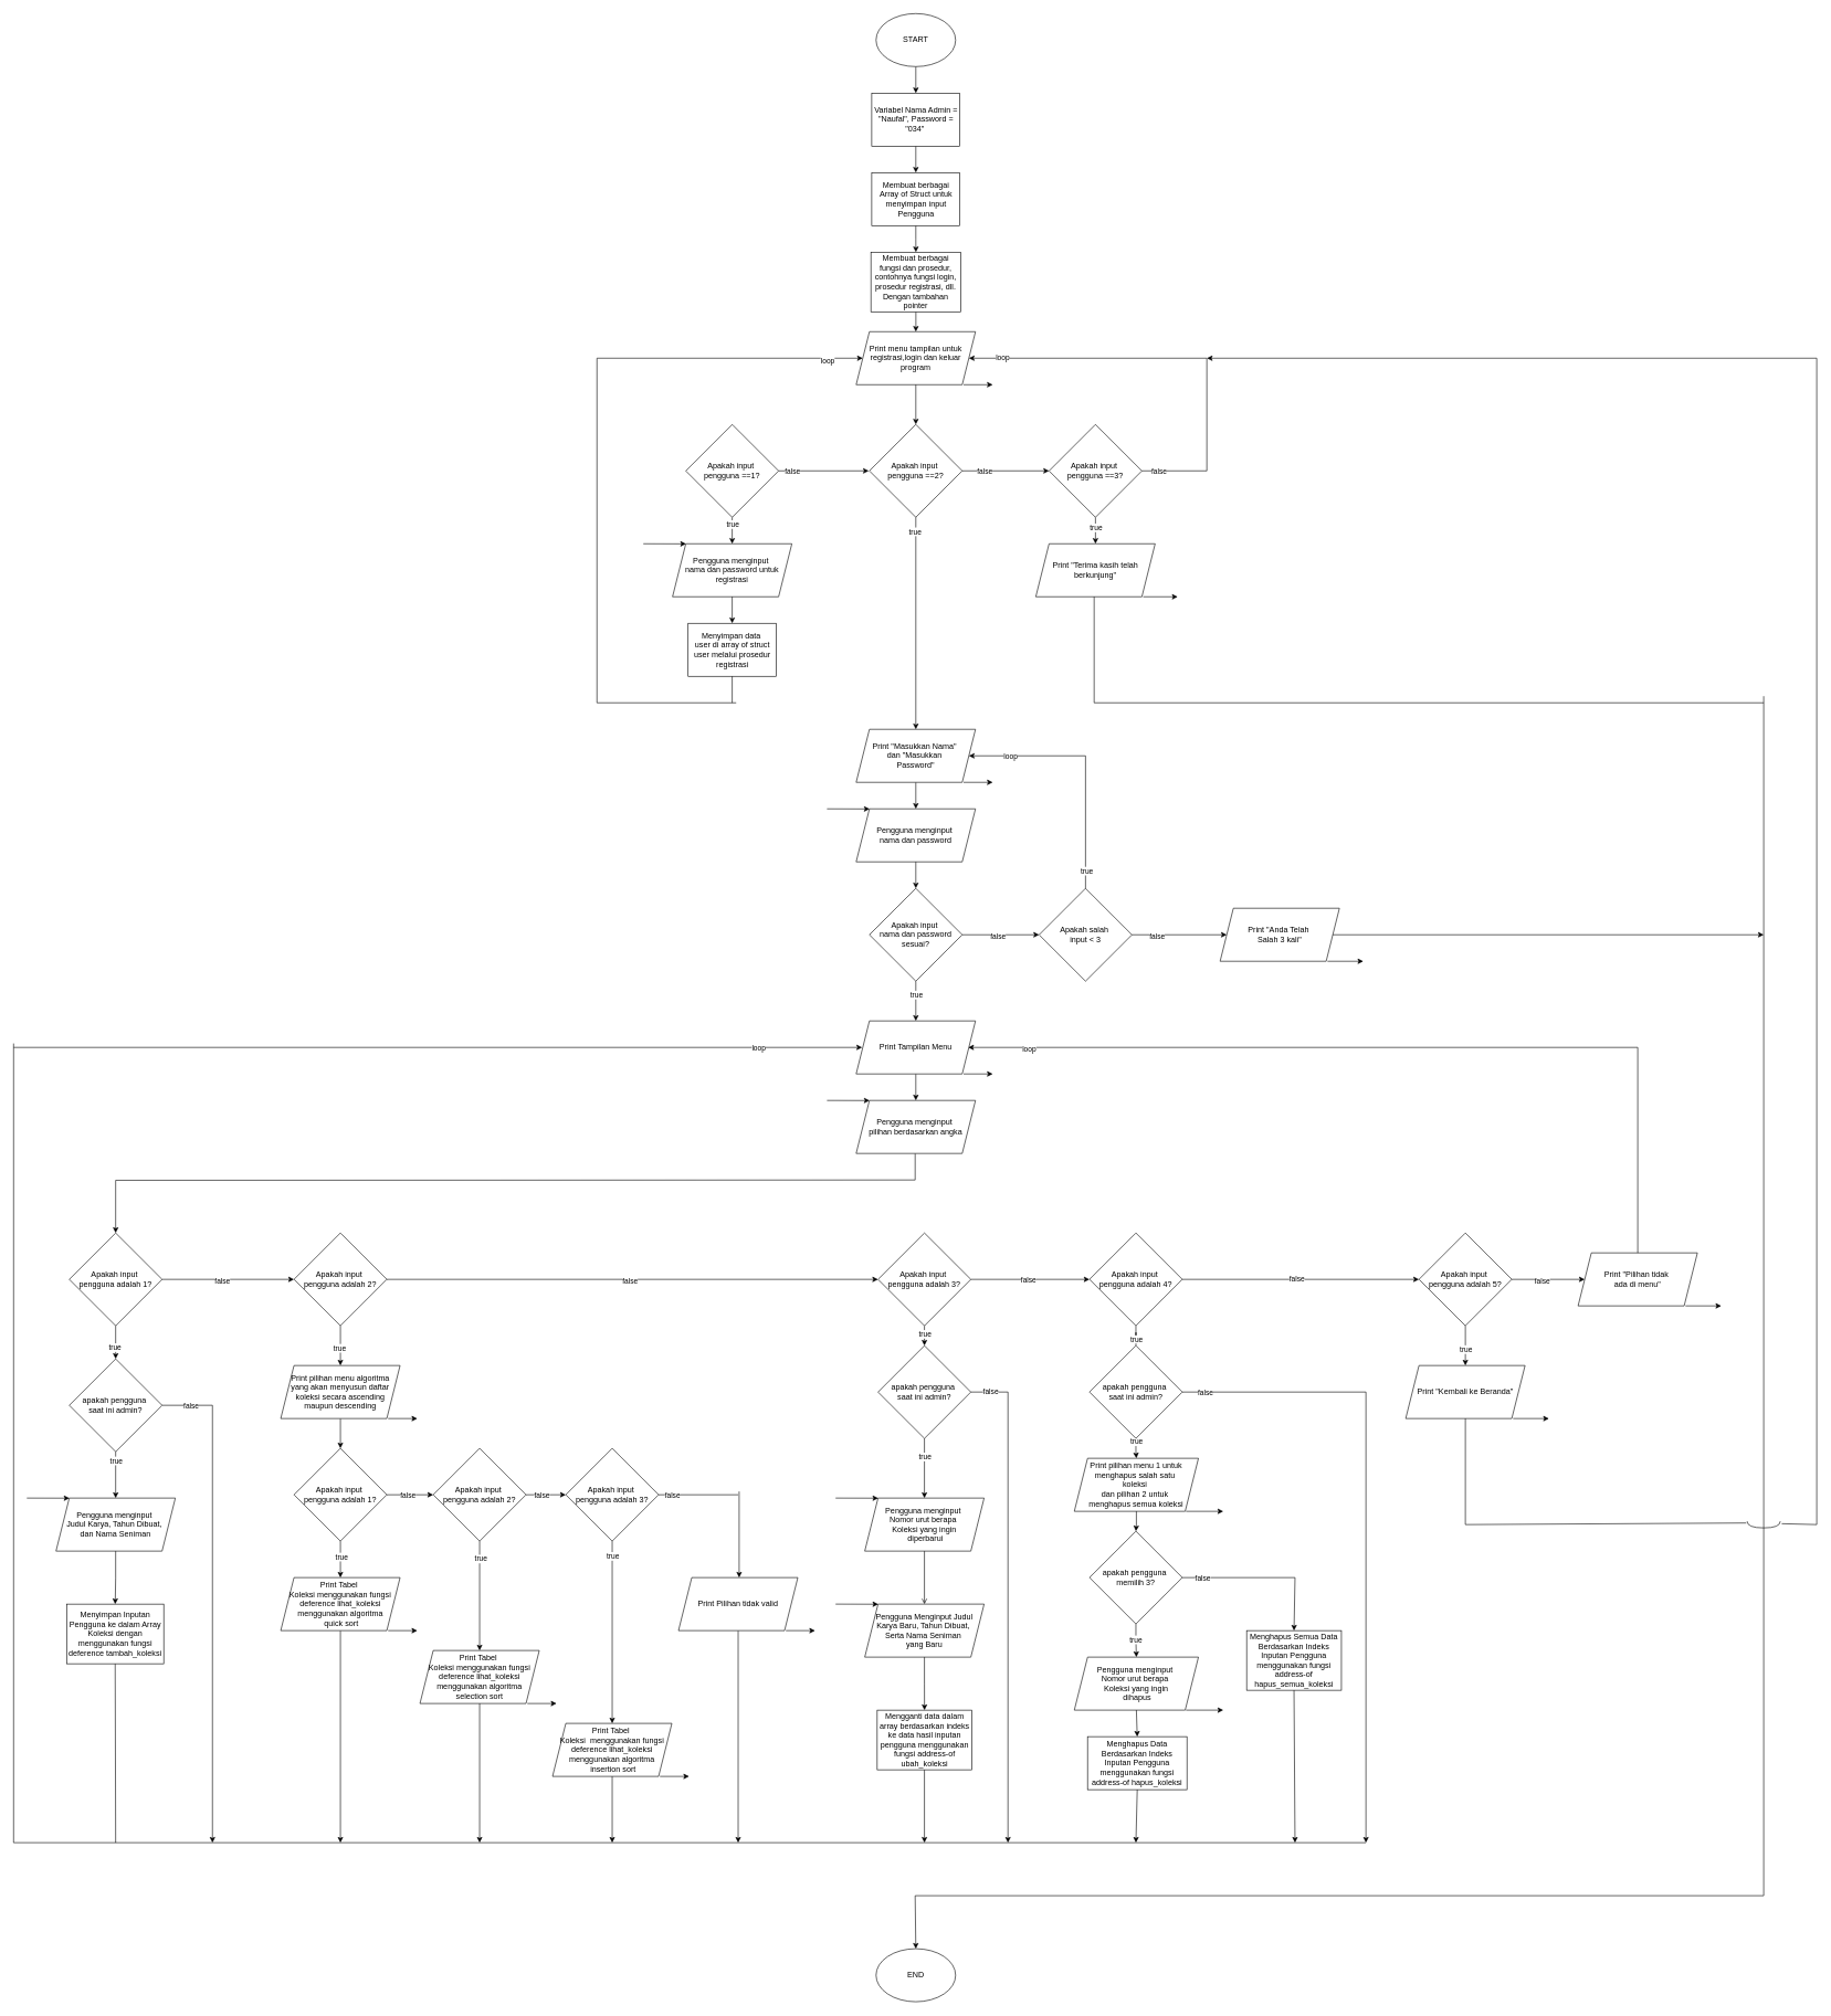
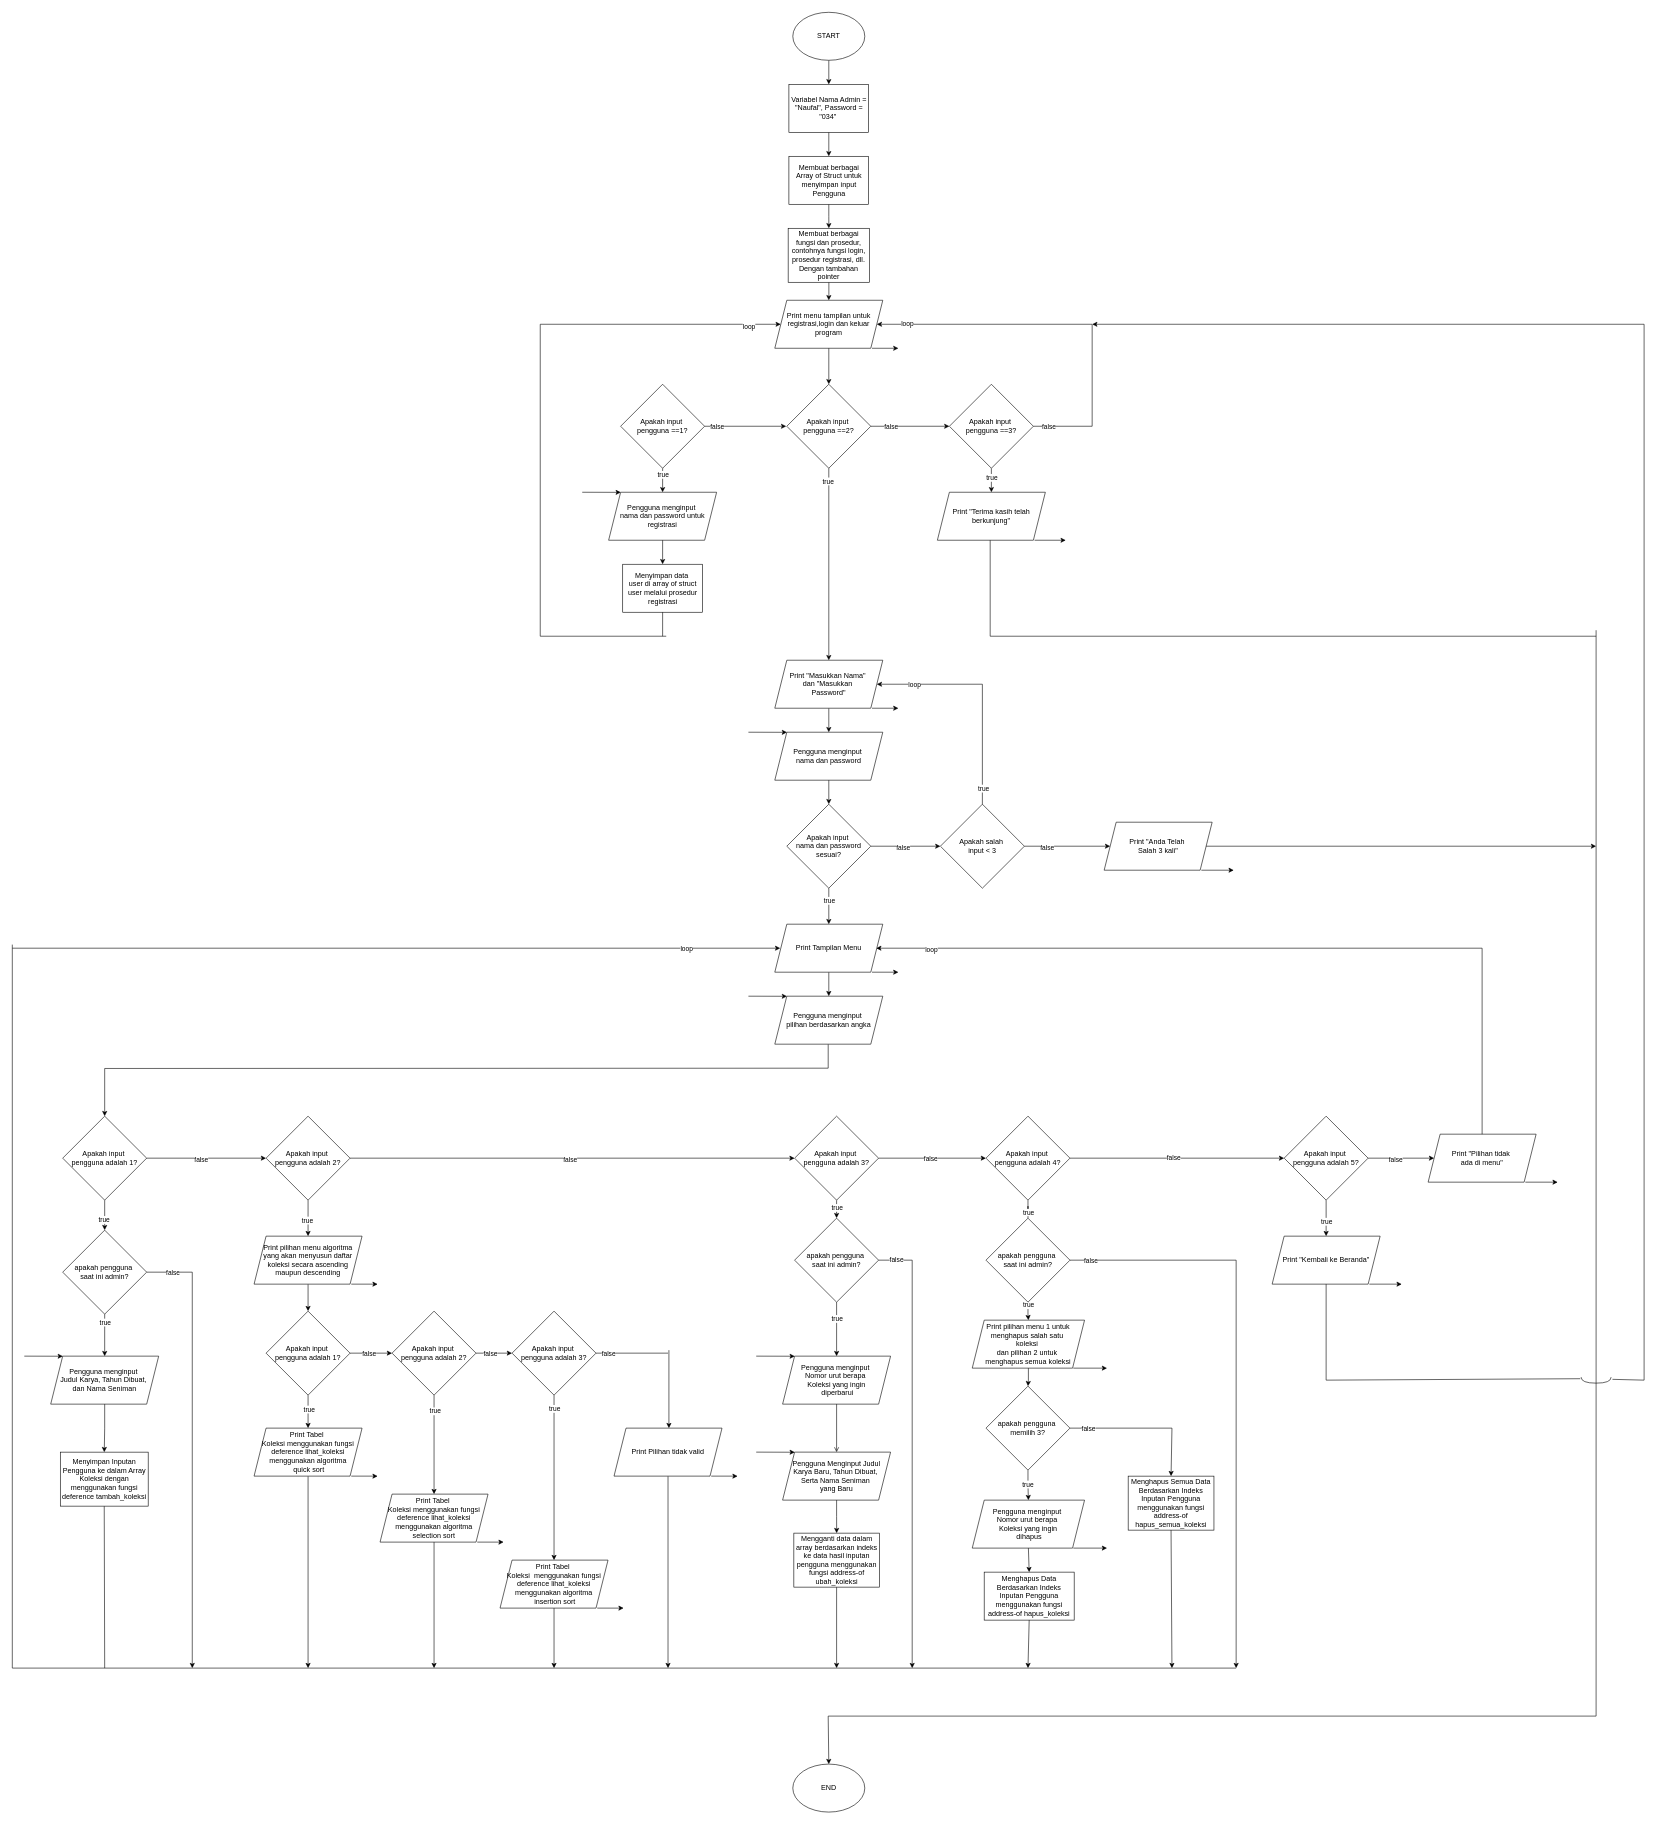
- <mxCell id="118" value="Mengganti data dalam array berdasarkan indeks ke data hasil inputan pengguna menggunakan fungsi address-of ubah_koleksi" style="rounded=0;whiteSpace=wrap;html=1;" parent="1" vertex="1"><mxGeometry x="1322.75" y="2580" width="142.5" height="90" as="geometry" /></mxCell>
+ <mxCell id="118" value="Mengganti data dalam array berdasarkan indeks ke data hasil inputan pengguna menggunakan fungsi address-of ubah_koleksi" style="rounded=0;whiteSpace=wrap;html=1;" parent="1" vertex="1"><mxGeometry x="1322.75" y="2555" width="142.5" height="90" as="geometry" /></mxCell>
